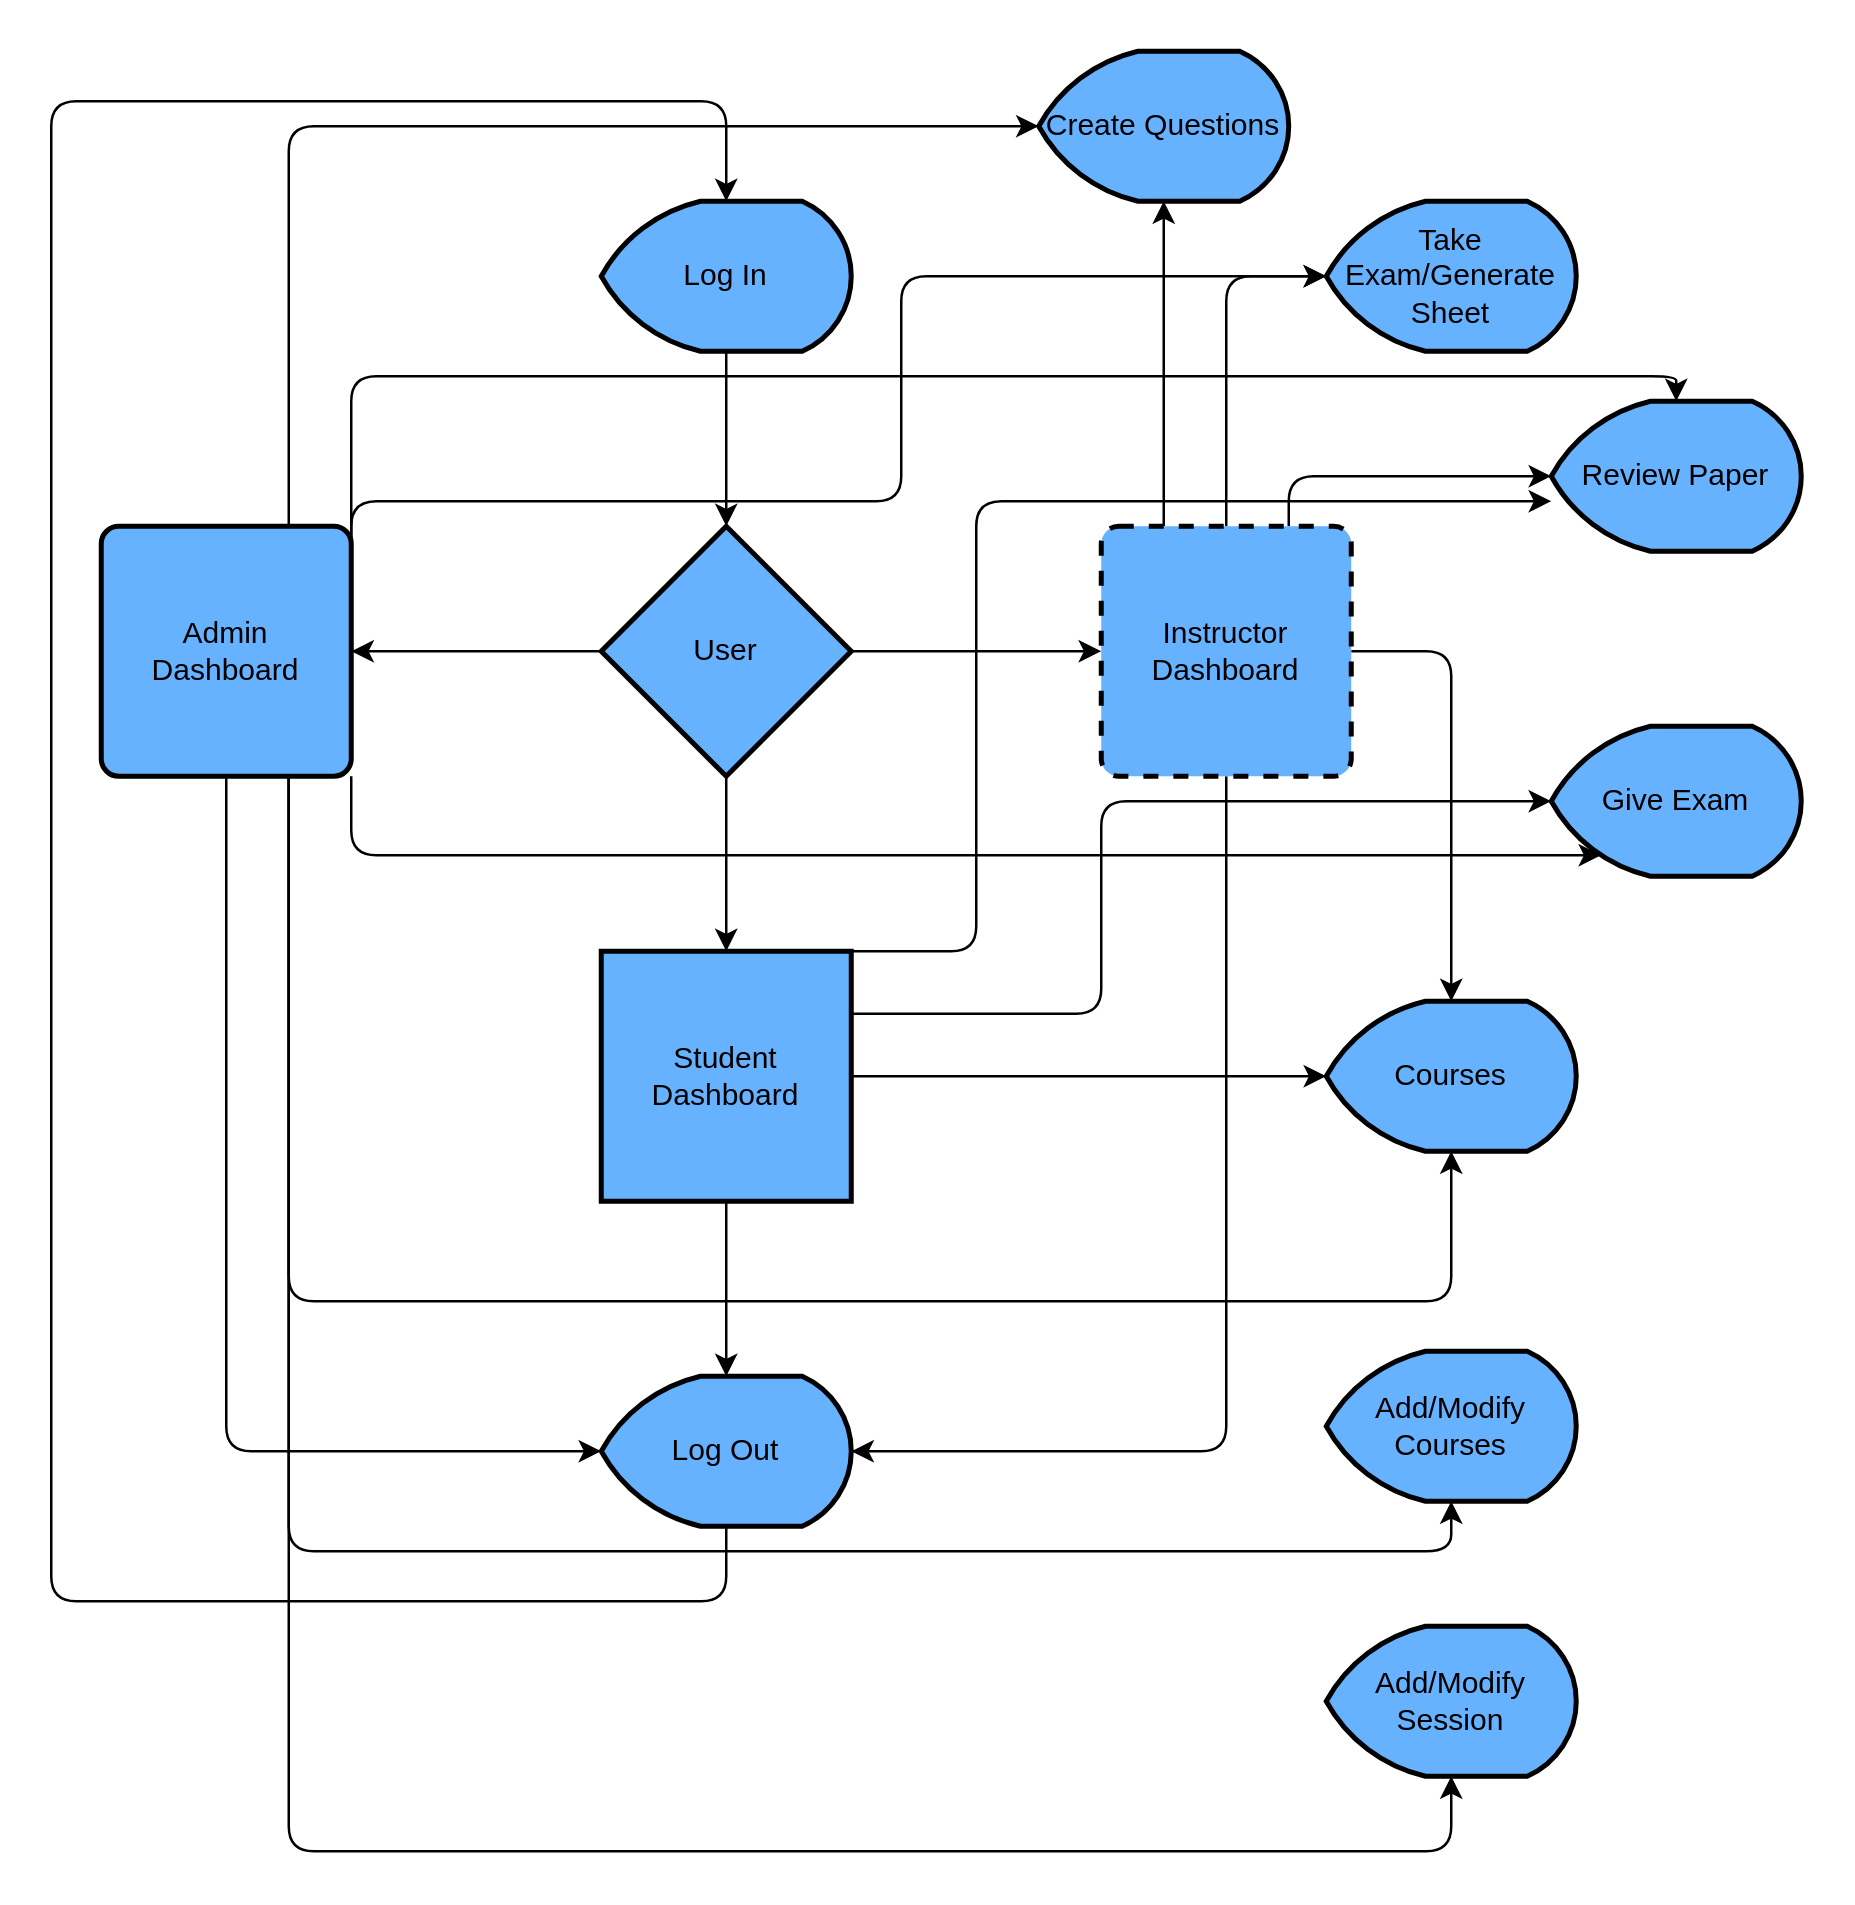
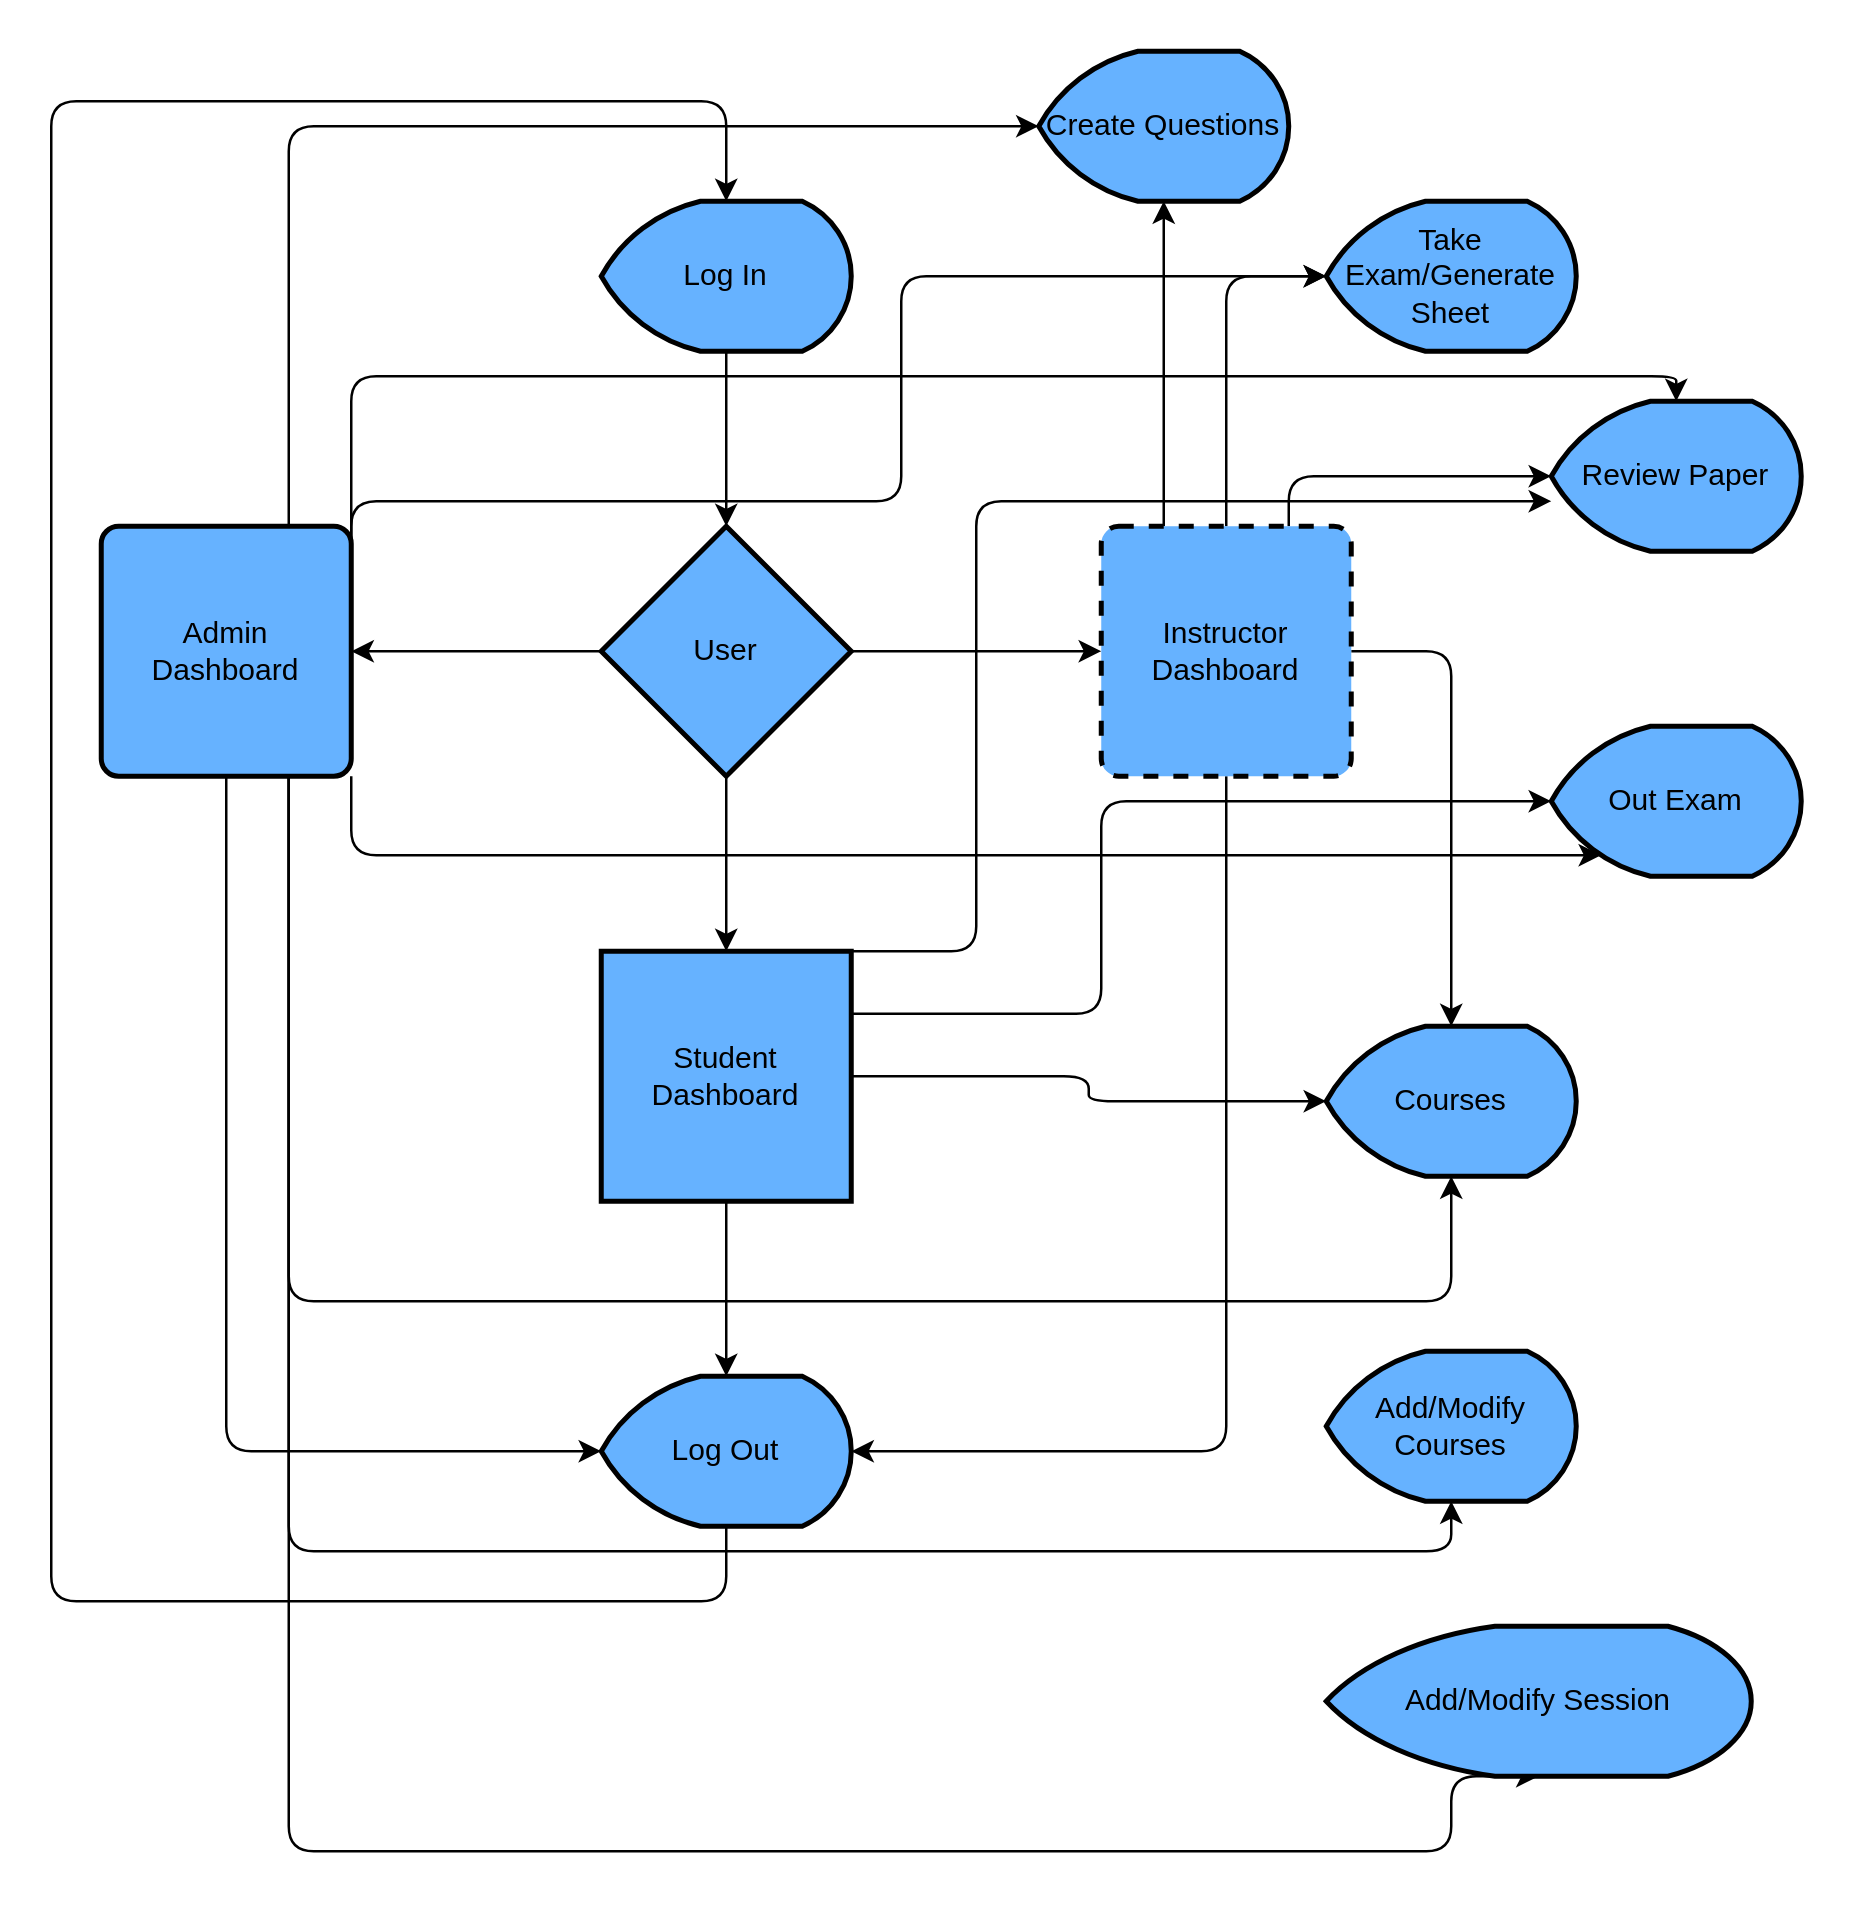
- <mxCell id="34" value="Give Exam" style="strokeWidth=2;html=1;shape=mxgraph.flowchart.display;whiteSpace=wrap;rounded=1;labelBackgroundColor=none;labelBorderColor=none;fillStyle=auto;strokeColor=default;fontFamily=Helvetica;fontSize=12;fontColor=default;fillColor=#66B2FF;gradientColor=none;" vertex="1" parent="1"><mxGeometry x="620" y="290" width="100" height="60" as="geometry" /></mxCell>
+ <mxCell id="34" value="Out Exam" style="strokeWidth=2;html=1;shape=mxgraph.flowchart.display;whiteSpace=wrap;rounded=1;labelBackgroundColor=none;labelBorderColor=none;fillStyle=auto;strokeColor=default;fontFamily=Helvetica;fontSize=12;fontColor=default;fillColor=#66B2FF;gradientColor=none;" vertex="1" parent="1"><mxGeometry x="620" y="290" width="100" height="60" as="geometry" /></mxCell>
- <mxCell id="30" value="Courses" style="strokeWidth=2;html=1;shape=mxgraph.flowchart.display;whiteSpace=wrap;rounded=1;labelBackgroundColor=none;labelBorderColor=none;fillStyle=auto;strokeColor=default;fontFamily=Helvetica;fontSize=12;fontColor=default;fillColor=#66B2FF;gradientColor=none;" vertex="1" parent="1"><mxGeometry x="530" y="400" width="100" height="60" as="geometry" /></mxCell>
+ <mxCell id="30" value="Courses" style="strokeWidth=2;html=1;shape=mxgraph.flowchart.display;whiteSpace=wrap;rounded=1;labelBackgroundColor=none;labelBorderColor=none;fillStyle=auto;strokeColor=default;fontFamily=Helvetica;fontSize=12;fontColor=default;fillColor=#66B2FF;gradientColor=none;" vertex="1" parent="1"><mxGeometry x="530" y="410" width="100" height="60" as="geometry" /></mxCell>
- <mxCell id="32" value="Add/Modify Session" style="strokeWidth=2;html=1;shape=mxgraph.flowchart.display;whiteSpace=wrap;rounded=1;labelBackgroundColor=none;labelBorderColor=none;fillStyle=auto;strokeColor=default;fontFamily=Helvetica;fontSize=12;fontColor=default;fillColor=#66B2FF;gradientColor=none;" vertex="1" parent="1"><mxGeometry x="530" y="650" width="100" height="60" as="geometry" /></mxCell>
+ <mxCell id="32" value="Add/Modify Session" style="strokeWidth=2;html=1;shape=mxgraph.flowchart.display;whiteSpace=wrap;rounded=1;labelBackgroundColor=none;labelBorderColor=none;fillStyle=auto;strokeColor=default;fontFamily=Helvetica;fontSize=12;fontColor=default;fillColor=#66B2FF;gradientColor=none;" vertex="1" parent="1"><mxGeometry x="530" y="650" width="170" height="60" as="geometry" /></mxCell>
